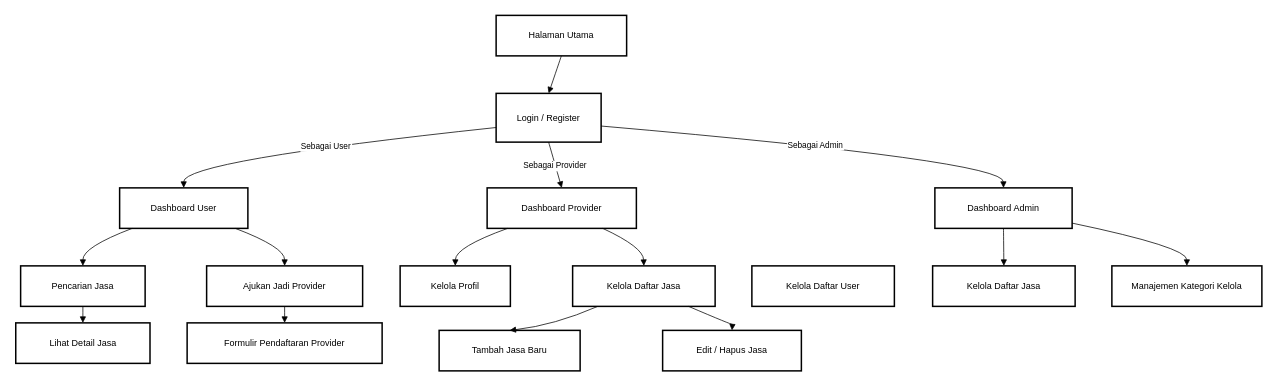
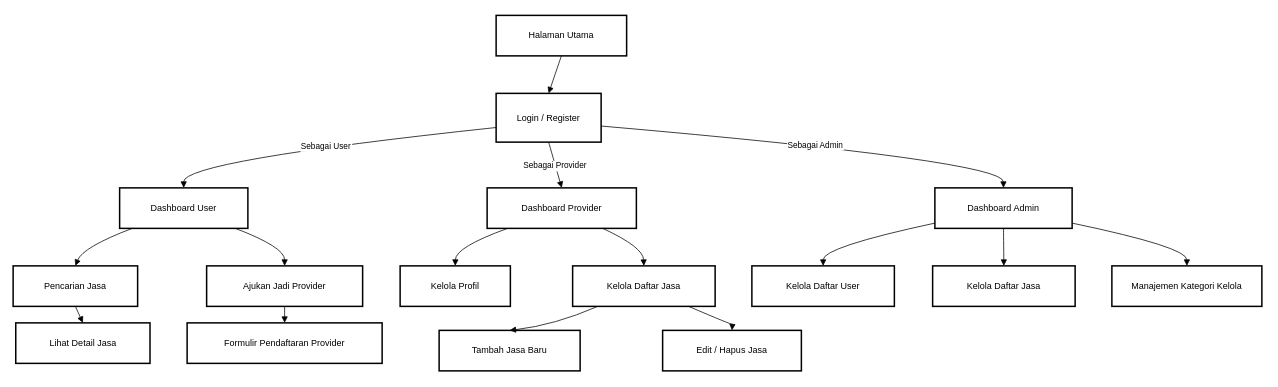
+ <mxCell id="30" value="" style="curved=1;startArrow=none;endArrow=block;exitX=0;exitY=0.87;entryX=0.5;entryY=0.01;rounded=0;" parent="1" source="6" target="15" edge="1"><mxGeometry relative="1" as="geometry"><Array as="points"><mxPoint x="1097" y="329" /></Array></mxGeometry></mxCell>
- <mxCell id="7" value="Pencarian Jasa" style="whiteSpace=wrap;strokeWidth=2;" parent="1" vertex="1"><mxGeometry x="27" y="354" width="166" height="54" as="geometry" /></mxCell>
+ <mxCell id="7" value="Pencarian Jasa" style="whiteSpace=wrap;strokeWidth=2;" parent="1" vertex="1"><mxGeometry x="17" y="354" width="166" height="54" as="geometry" /></mxCell>
